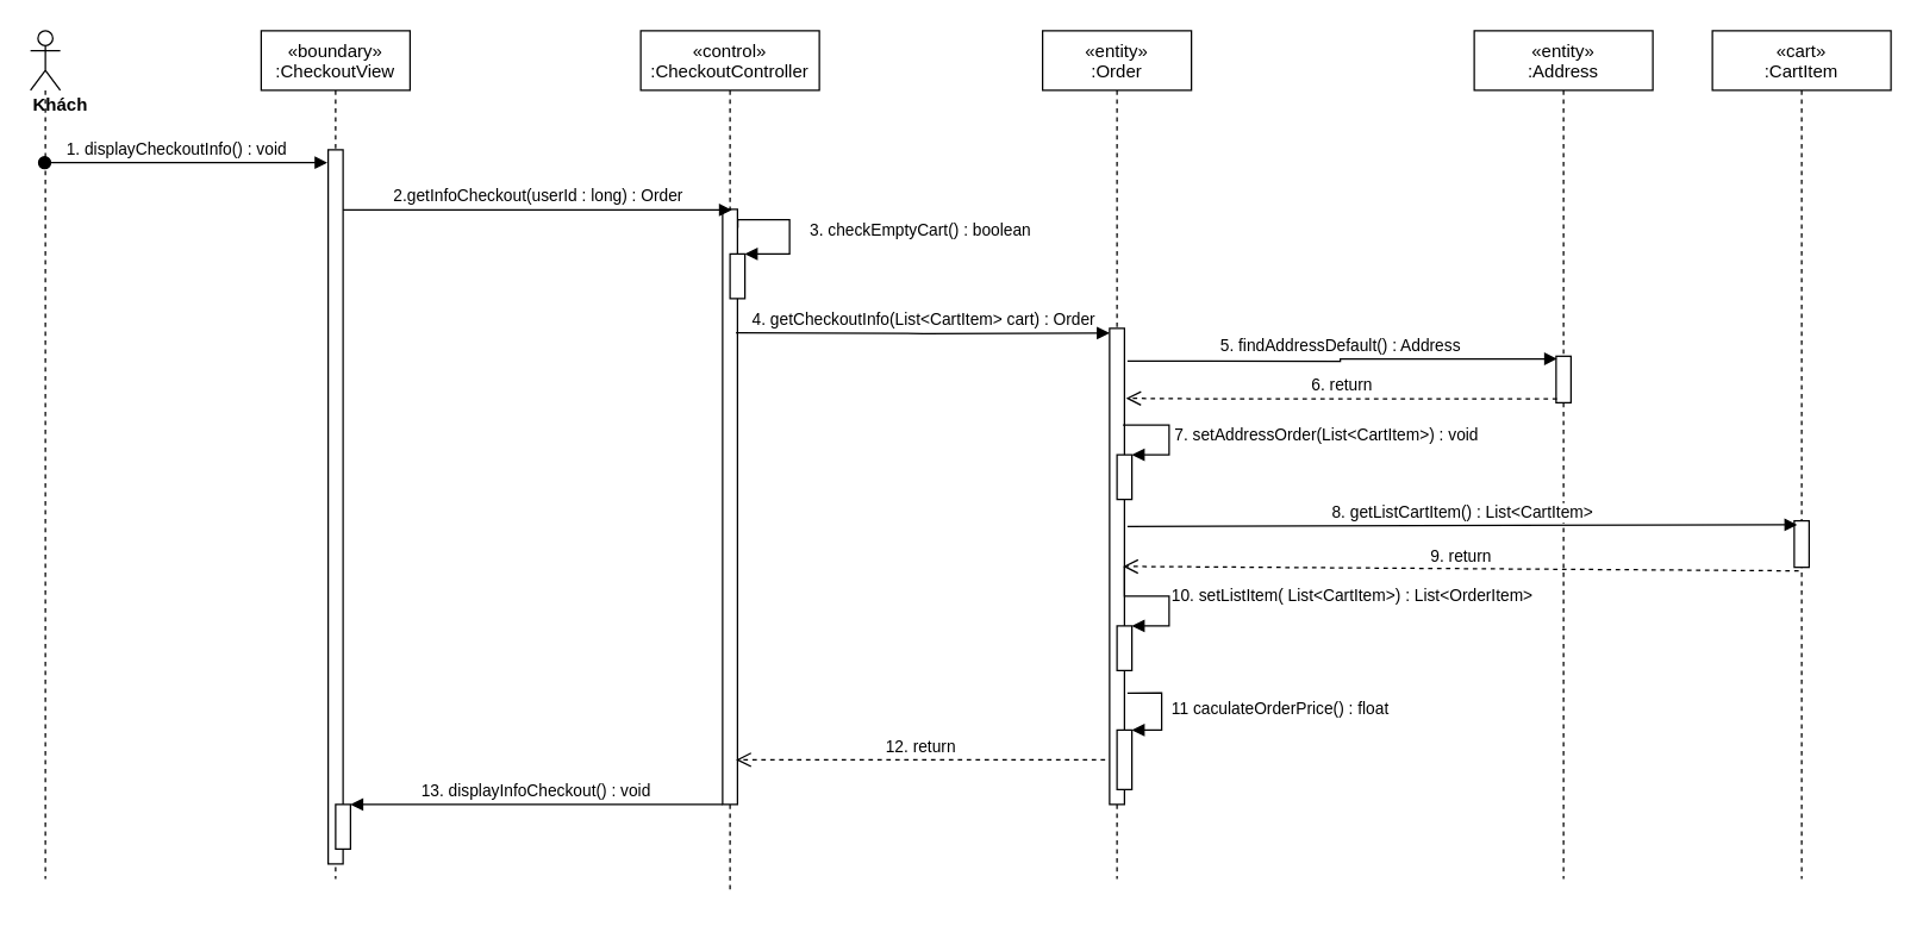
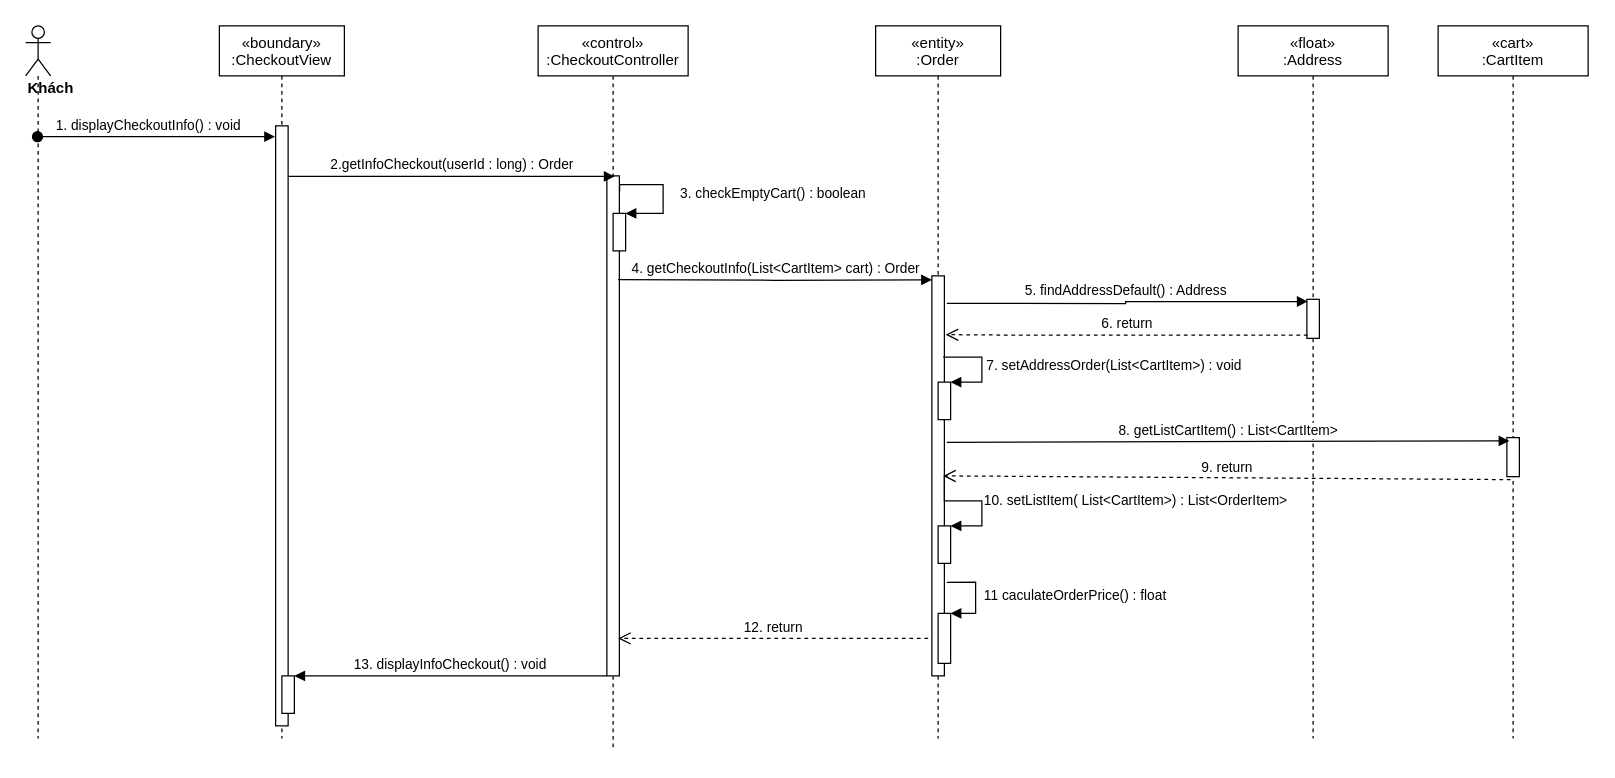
- <mxCell id="14" value="«entity»&#10;:Address" style="shape=umlLifeline;perimeter=lifelinePerimeter;container=1;collapsible=0;recursiveResize=0;rounded=0;shadow=0;strokeWidth=1;" parent="1" vertex="1"><mxGeometry x="990" y="20" width="120" height="570" as="geometry" /></mxCell>
+ <mxCell id="14" value="«float»&#10;:Address" style="shape=umlLifeline;perimeter=lifelinePerimeter;container=1;collapsible=0;recursiveResize=0;rounded=0;shadow=0;strokeWidth=1;" parent="1" vertex="1"><mxGeometry x="990" y="20" width="120" height="570" as="geometry" /></mxCell>
